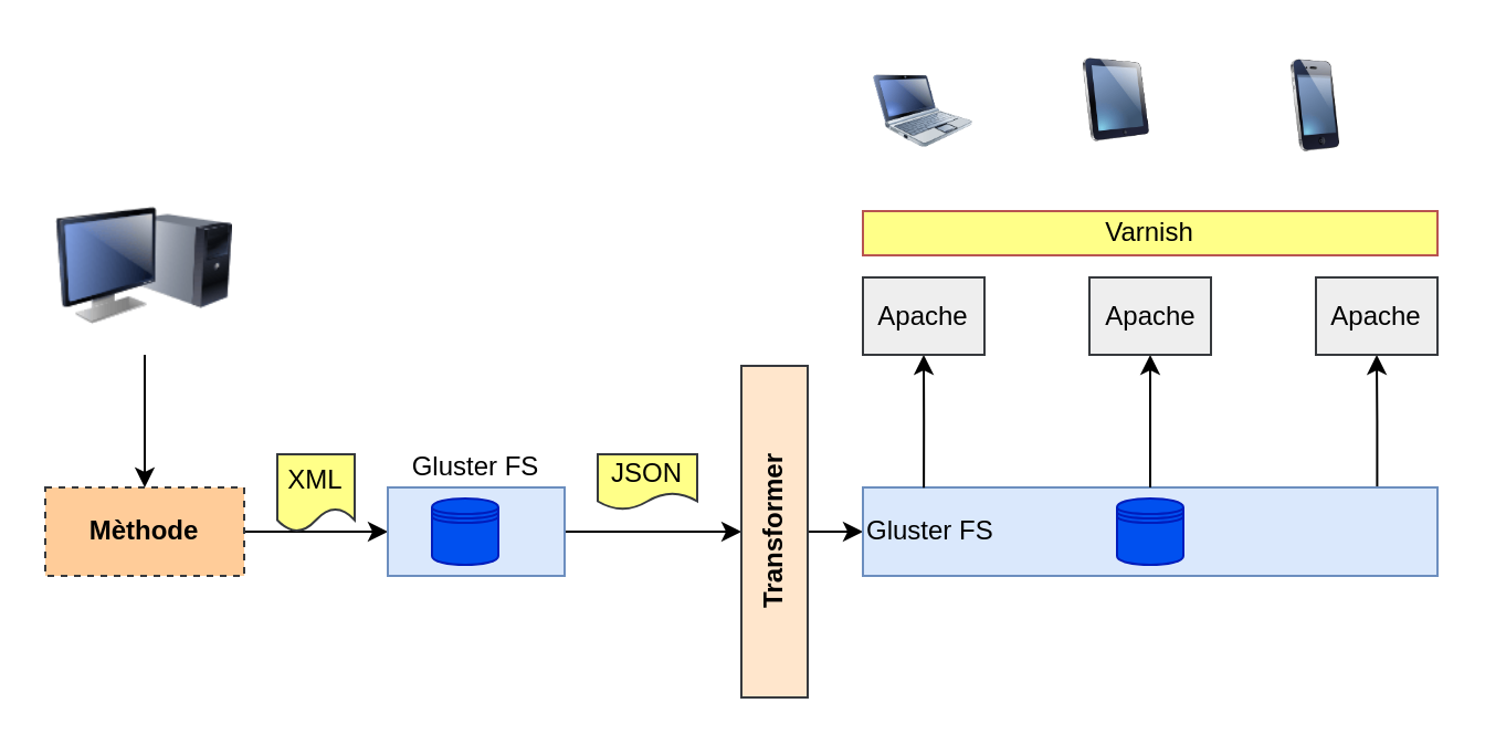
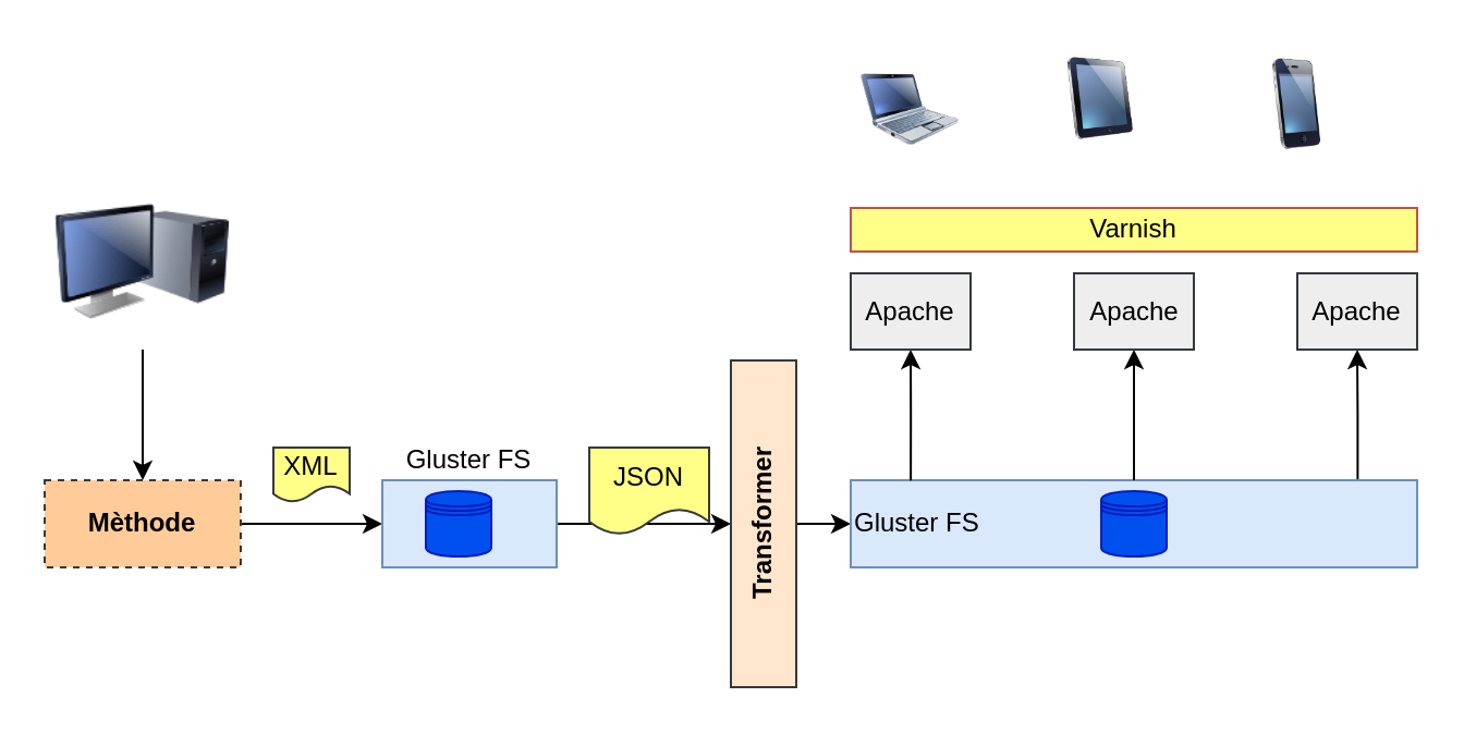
- <mxCell id="21" value="JSON" style="shape=document;whiteSpace=wrap;html=1;boundedLbl=1;fillColor=#ffff88;strokeColor=#36393d;" vertex="1" parent="1"><mxGeometry x="270" y="205" width="45" height="25" as="geometry" /></mxCell>
+ <mxCell id="21" value="JSON" style="shape=document;whiteSpace=wrap;html=1;boundedLbl=1;fillColor=#ffff88;strokeColor=#36393d;" vertex="1" parent="1"><mxGeometry x="270" y="205" width="55" height="40" as="geometry" /></mxCell>
- <mxCell id="10" value="XML" style="shape=document;whiteSpace=wrap;html=1;boundedLbl=1;fillColor=#ffff88;strokeColor=#36393d;" vertex="1" parent="1"><mxGeometry x="125" y="205" width="35" height="35" as="geometry" /></mxCell>
+ <mxCell id="10" value="XML" style="shape=document;whiteSpace=wrap;html=1;boundedLbl=1;fillColor=#ffff88;strokeColor=#36393d;" vertex="1" parent="1"><mxGeometry x="125" y="205" width="35" height="25" as="geometry" /></mxCell>
